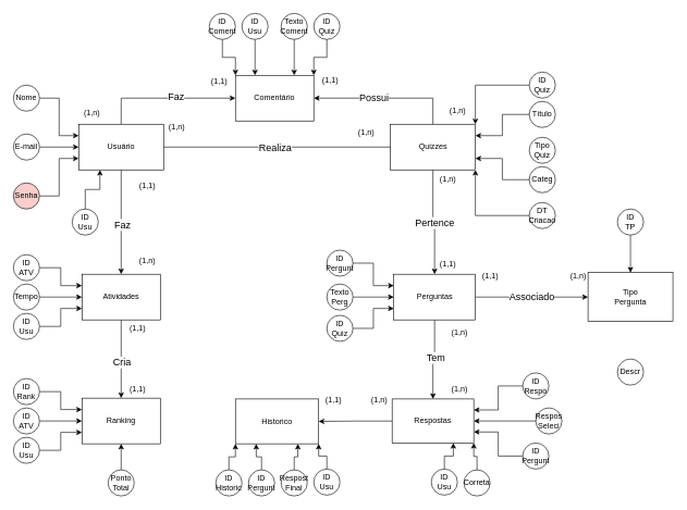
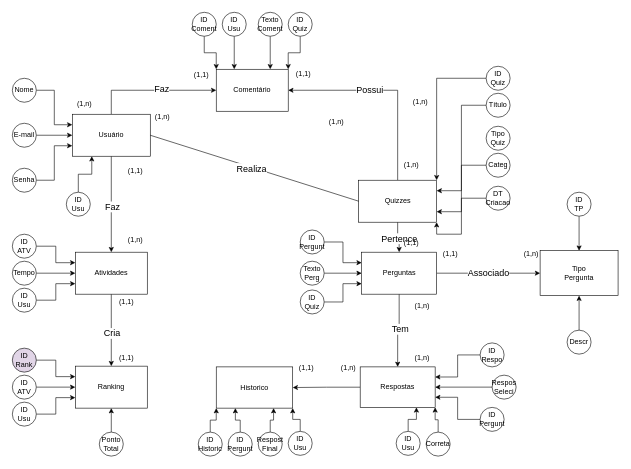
- <mxCell id="11" value="Quizzes" style="rounded=0;whiteSpace=wrap;html=1;" vertex="1" parent="1"><mxGeometry x="597.5" y="190" width="130" height="70" as="geometry" /></mxCell>
+ <mxCell id="11" value="Quizzes" style="rounded=0;whiteSpace=wrap;html=1;" vertex="1" parent="1"><mxGeometry x="597.5" y="300" width="130" height="70" as="geometry" /></mxCell>
- <mxCell id="19" value="Senha" style="ellipse;whiteSpace=wrap;html=1;aspect=fixed;fillColor=#f8cecc;" vertex="1" parent="1"><mxGeometry x="20" y="280" width="40" height="40" as="geometry" /></mxCell>
+ <mxCell id="19" value="Senha" style="ellipse;whiteSpace=wrap;html=1;aspect=fixed;" vertex="1" parent="1"><mxGeometry x="20" y="280" width="40" height="40" as="geometry" /></mxCell>
+ <mxCell id="105" style="edgeStyle=orthogonalEdgeStyle;rounded=0;orthogonalLoop=1;jettySize=auto;html=1;entryX=0.5;entryY=1;entryDx=0;entryDy=0;" edge="1" parent="1" source="106" target="98"><mxGeometry relative="1" as="geometry" /></mxCell>
- <mxCell id="59" value="ID&lt;br&gt;Rank" style="ellipse;whiteSpace=wrap;html=1;aspect=fixed;" vertex="1" parent="1"><mxGeometry x="20" y="580" width="40" height="40" as="geometry" /></mxCell>
+ <mxCell id="59" value="ID&lt;br&gt;Rank" style="ellipse;whiteSpace=wrap;html=1;aspect=fixed;fillColor=#e1d5e7;" vertex="1" parent="1"><mxGeometry x="20" y="580" width="40" height="40" as="geometry" /></mxCell>
